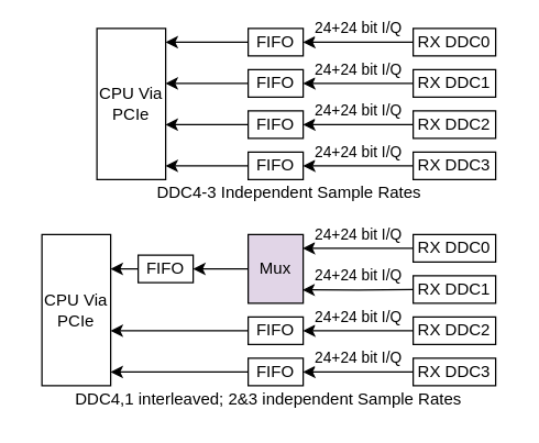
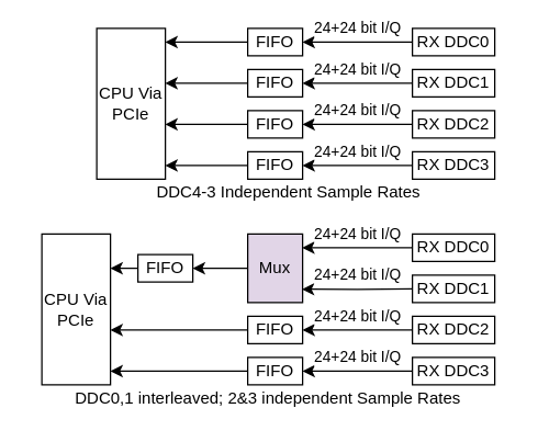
- <mxCell id="34" value="DDC4,1 interleaved; 2&amp;amp;3 independent Sample Rates" style="text;html=1;strokeColor=none;fillColor=none;align=center;verticalAlign=middle;whiteSpace=wrap;rounded=0;" parent="1" vertex="1"><mxGeometry y="280" width="350" height="20" as="geometry" x="20" /></mxCell>
+ <mxCell id="34" value="DDC0,1 interleaved; 2&amp;amp;3 independent Sample Rates" style="text;html=1;strokeColor=none;fillColor=none;align=center;verticalAlign=middle;whiteSpace=wrap;rounded=0;" parent="1" vertex="1"><mxGeometry y="280" width="350" height="20" as="geometry" x="20" /></mxCell>
